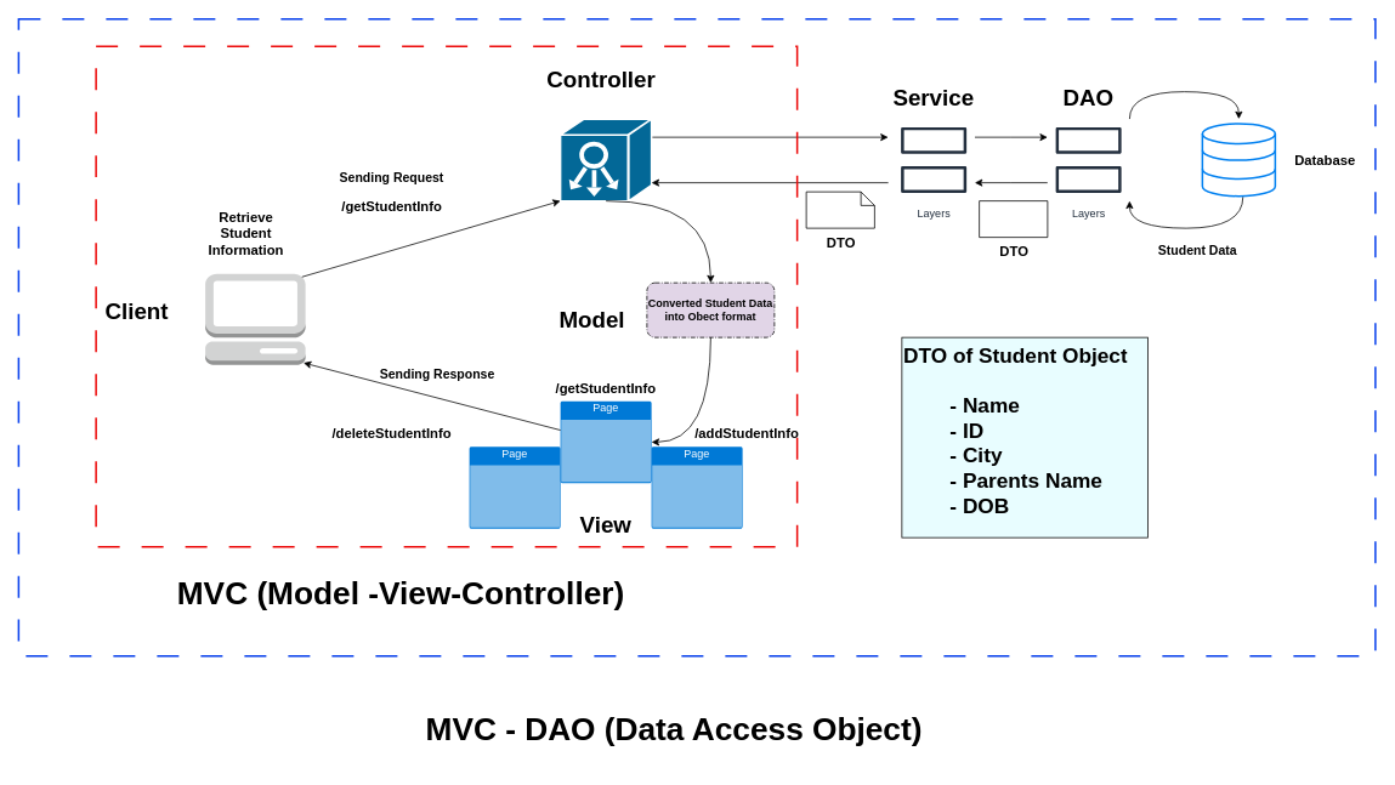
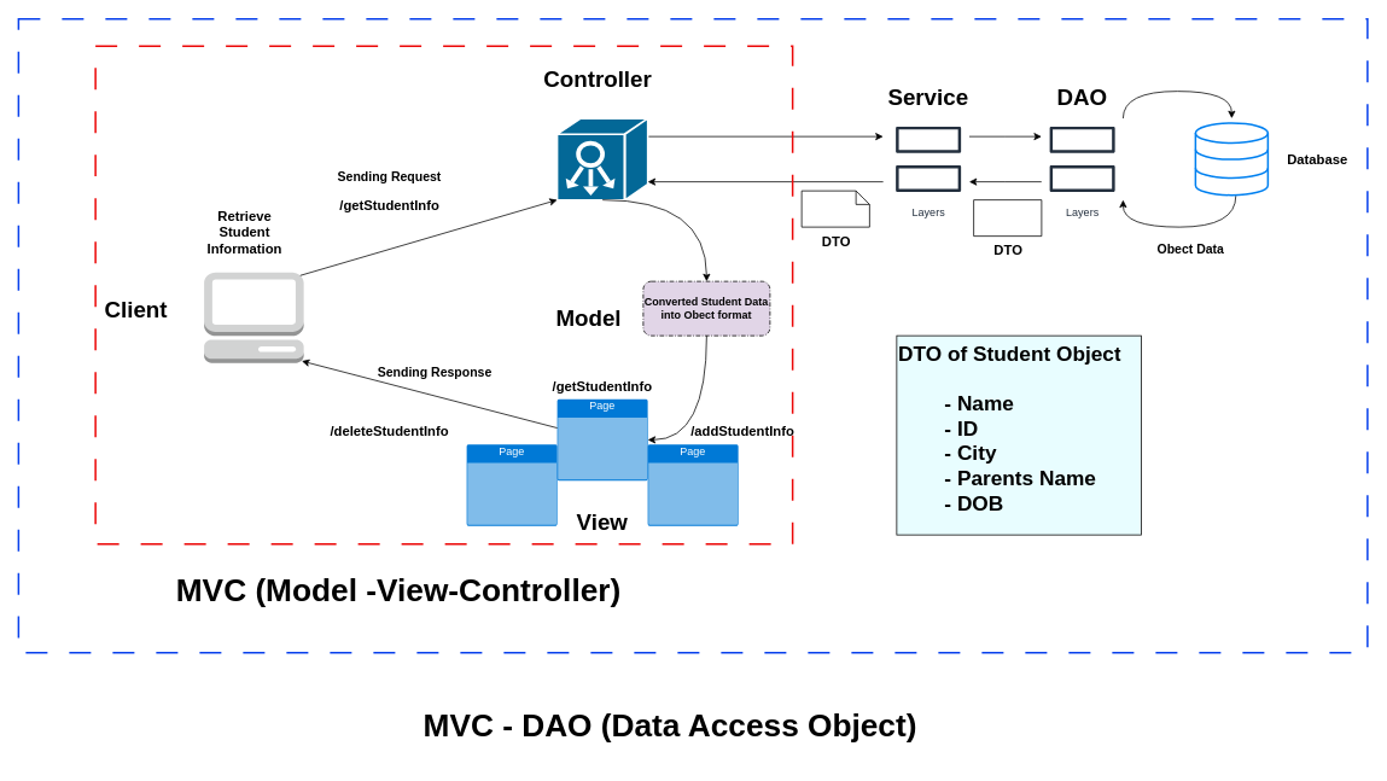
- <mxCell id="29" value="&lt;b&gt;&lt;font style=&quot;font-size: 14px;&quot;&gt;Student Data&lt;/font&gt;&lt;/b&gt;" style="text;html=1;align=center;verticalAlign=middle;whiteSpace=wrap;rounded=0;" parent="1" vertex="1"><mxGeometry x="1265" y="260" width="100" height="30" as="geometry" /></mxCell>
+ <mxCell id="29" value="&lt;b&gt;&lt;font style=&quot;font-size: 14px;&quot;&gt;Obect Data&lt;/font&gt;&lt;/b&gt;" style="text;html=1;align=center;verticalAlign=middle;whiteSpace=wrap;rounded=0;" parent="1" vertex="1"><mxGeometry x="1265" y="260" width="100" height="30" as="geometry" /></mxCell>
